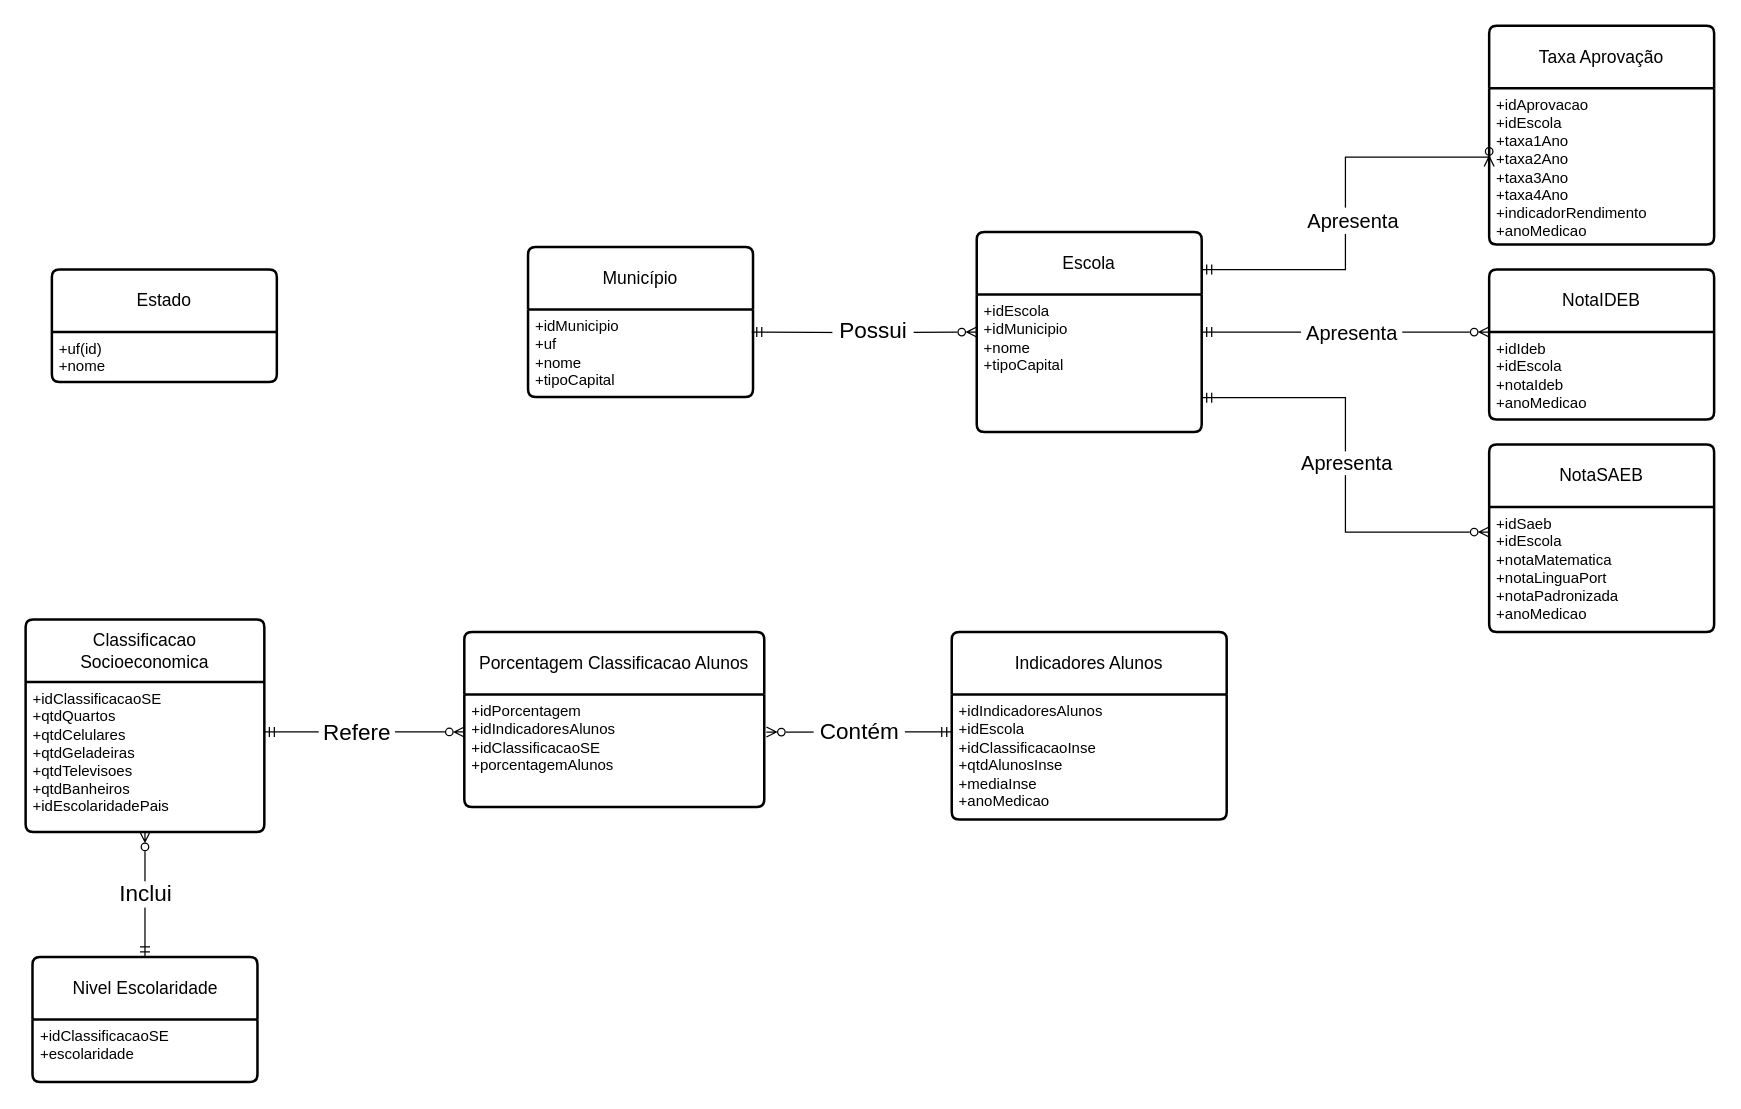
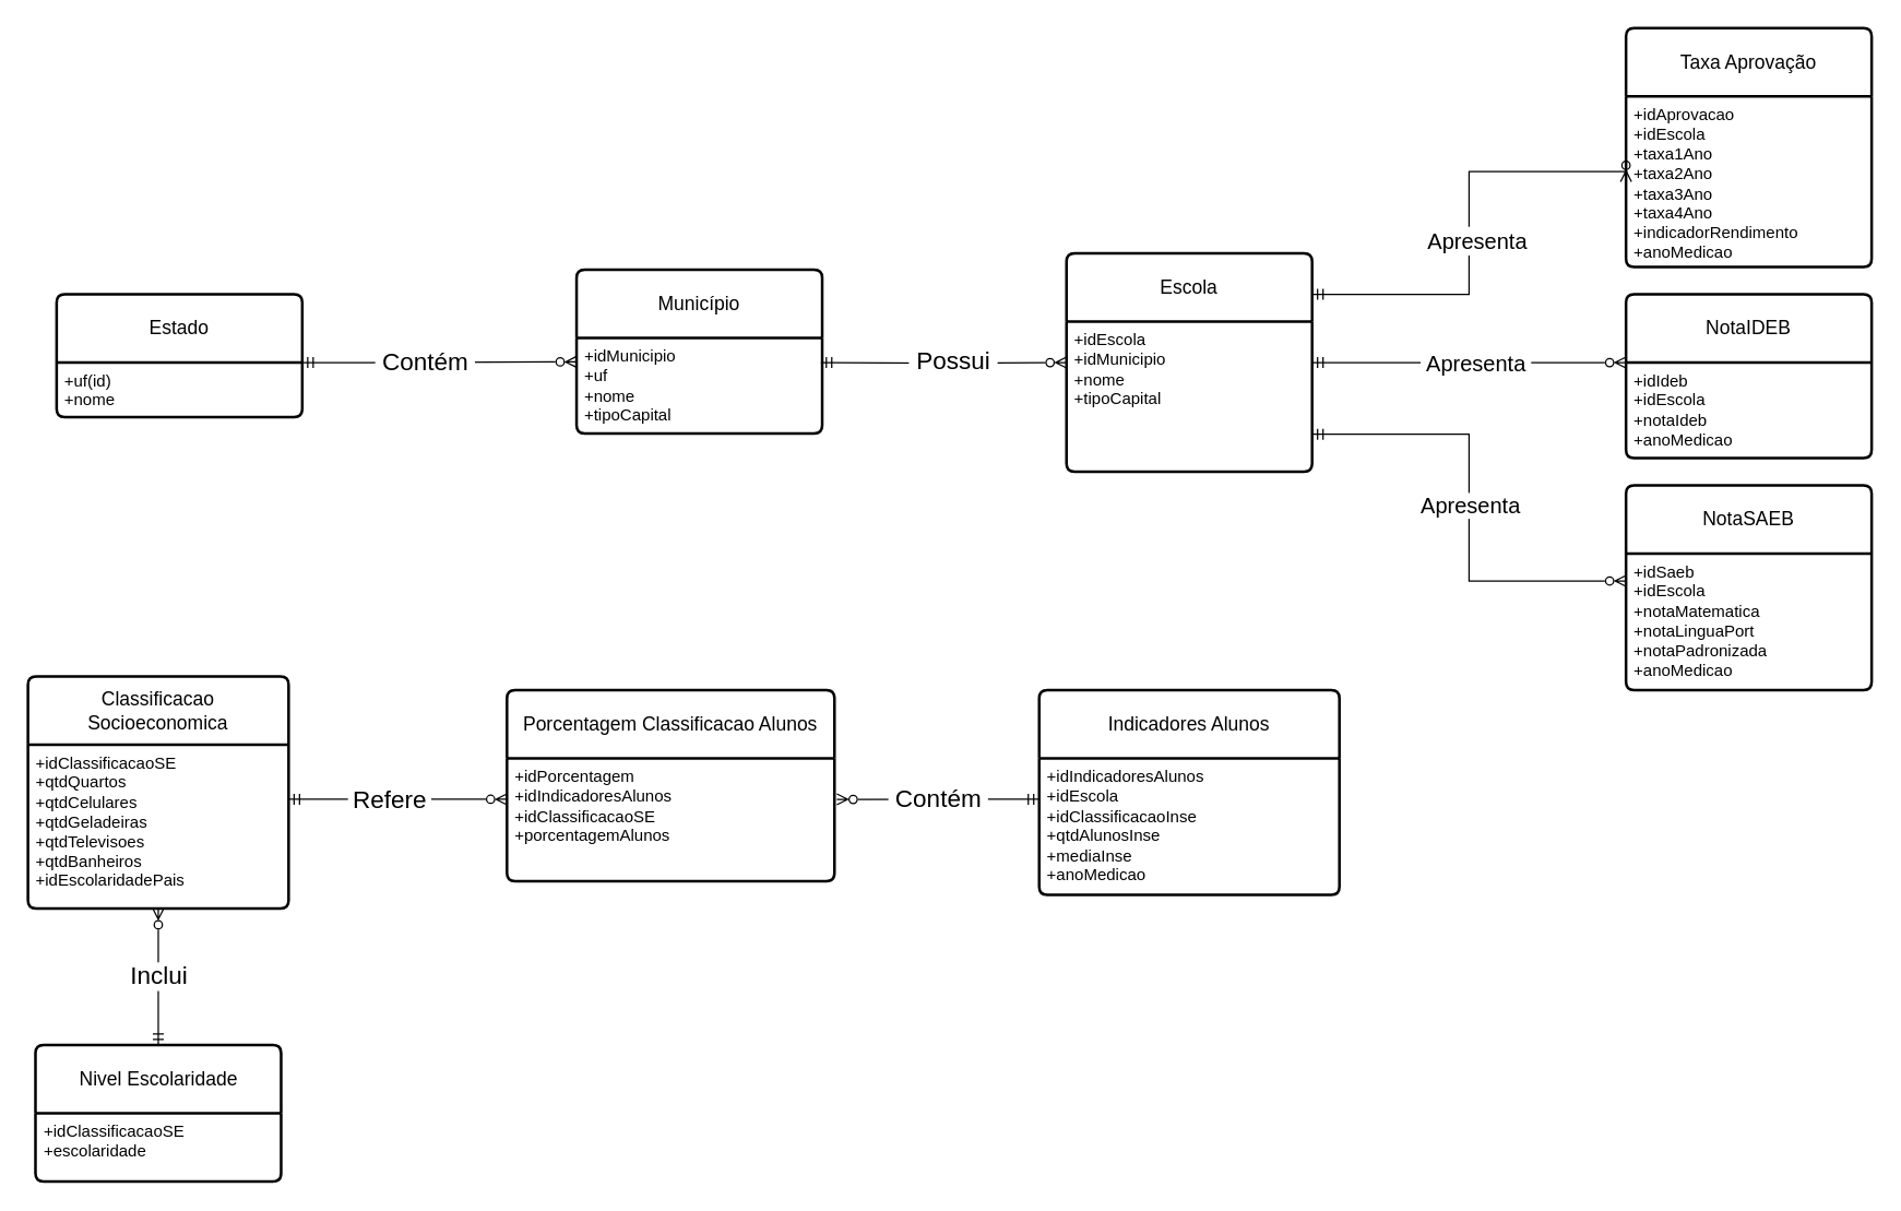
+ <mxCell id="18" style="edgeStyle=orthogonalEdgeStyle;rounded=0;orthogonalLoop=1;jettySize=auto;html=1;entryX=0;entryY=0.25;entryDx=0;entryDy=0;endArrow=ERzeroToMany;endFill=0;startArrow=ERmandOne;startFill=0;" edge="1" parent="1" source="3" target="5"><mxGeometry relative="1" as="geometry"><Array as="points"><mxPoint x="271" y="265" /><mxPoint x="271" y="265" /></Array></mxGeometry></mxCell>
+ <mxCell id="19" value="&lt;span style=&quot;font-size: 18px;&quot;&gt;&amp;nbsp;Contém&amp;nbsp;&lt;/span&gt;" style="edgeLabel;html=1;align=center;verticalAlign=middle;resizable=0;points=[];" vertex="1" connectable="0" parent="18"><mxGeometry x="-0.25" y="1" relative="1" as="geometry"><mxPoint x="15" y="1" as="offset" /></mxGeometry></mxCell>
